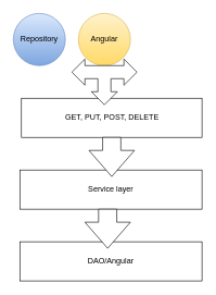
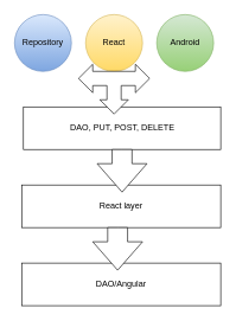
- <mxCell id="7" value="Angular" style="ellipse;whiteSpace=wrap;html=1;aspect=fixed;gradientColor=#ffd966;fillColor=#fff2cc;strokeColor=#d6b656;" vertex="1" parent="1"><mxGeometry x="120" width="80" height="80" as="geometry" y="20" /></mxCell>
+ <mxCell id="7" value="React" style="ellipse;whiteSpace=wrap;html=1;aspect=fixed;gradientColor=#ffd966;fillColor=#fff2cc;strokeColor=#d6b656;" vertex="1" parent="1"><mxGeometry x="120" width="80" height="80" as="geometry" y="20" /></mxCell>
+ <mxCell id="8" value="Android" style="ellipse;whiteSpace=wrap;html=1;aspect=fixed;gradientColor=#97d077;fillColor=#d5e8d4;strokeColor=#82b366;" vertex="1" parent="1"><mxGeometry x="220" width="80" height="80" as="geometry" y="20" /></mxCell>
- <mxCell id="2" value="GET, PUT, POST, DELETE" style="rounded=0;whiteSpace=wrap;html=1;fillColor=none;" vertex="1" parent="1"><mxGeometry x="32.5" y="150" width="277.5" height="60" as="geometry" /></mxCell>
+ <mxCell id="2" value="DAO, PUT, POST, DELETE" style="rounded=0;whiteSpace=wrap;html=1;fillColor=none;" vertex="1" parent="1"><mxGeometry x="32.5" y="150" width="277.5" height="60" as="geometry" /></mxCell>
- <mxCell id="4" value="Service layer" style="rounded=0;whiteSpace=wrap;html=1;" vertex="1" parent="1"><mxGeometry x="30" y="260" width="280" height="60" as="geometry" /></mxCell>
+ <mxCell id="4" value="React layer" style="rounded=0;whiteSpace=wrap;html=1;" vertex="1" parent="1"><mxGeometry x="30" y="260" width="280" height="60" as="geometry" /></mxCell>
